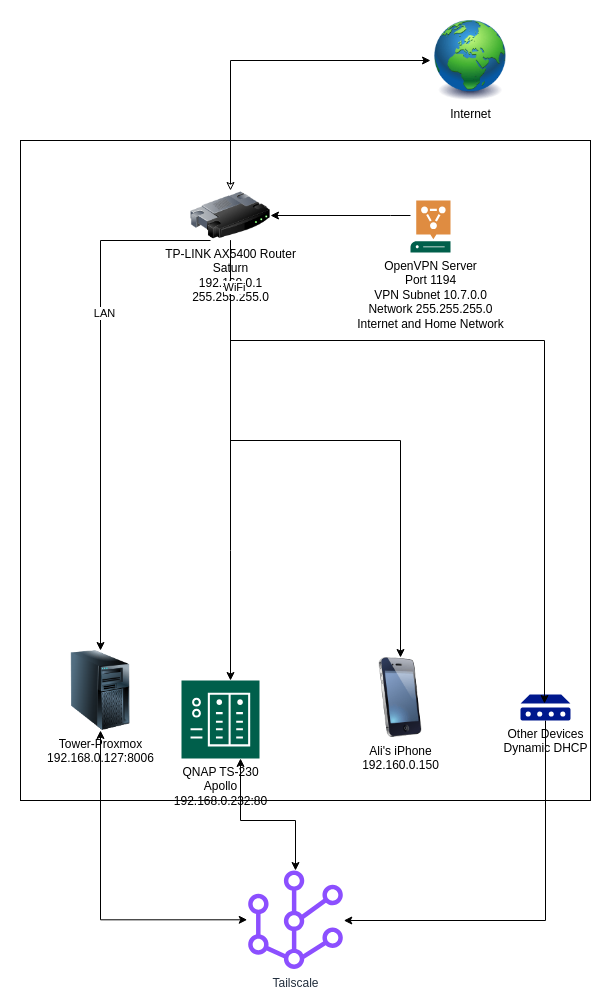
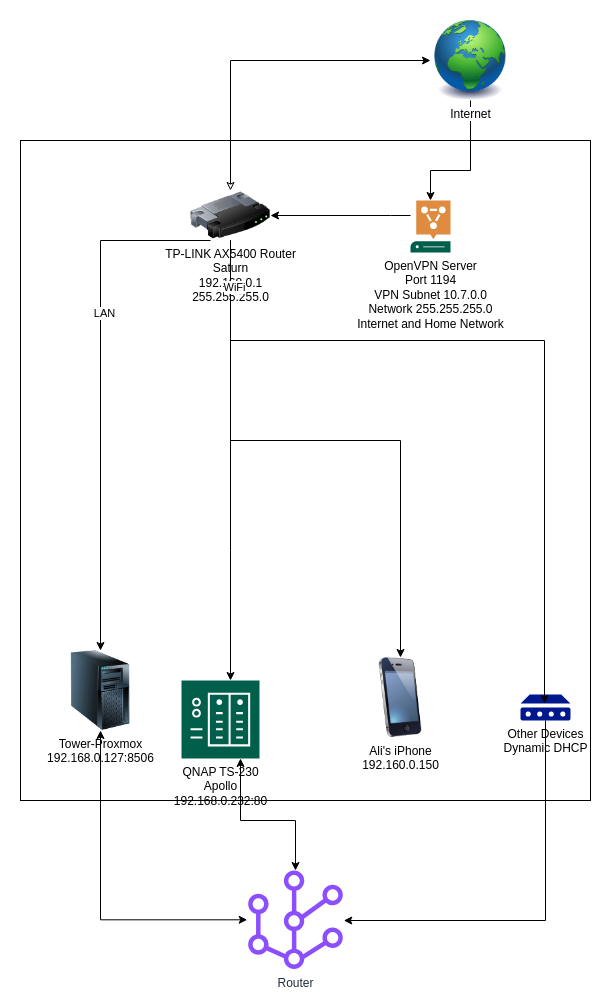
+ <mxCell id="9" style="edgeStyle=orthogonalEdgeStyle;rounded=0;orthogonalLoop=1;jettySize=auto;html=1;" edge="1" parent="1" source="11" target="19"><mxGeometry relative="1" as="geometry"><Array as="points"><mxPoint x="470" y="170" /><mxPoint x="430" y="170" /></Array></mxGeometry></mxCell>
- <mxCell id="6" value="&lt;div&gt;Tower-Proxmox&lt;br&gt;192.168.0.127:8006&lt;/div&gt;" style="image;html=1;image=img/lib/clip_art/computers/Server_Tower_128x128.png" vertex="1" parent="1"><mxGeometry x="60" y="650" width="80" height="80" as="geometry" /></mxCell>
+ <mxCell id="6" value="&lt;div&gt;Tower-Proxmox&lt;br&gt;192.168.0.127:8506&lt;/div&gt;" style="image;html=1;image=img/lib/clip_art/computers/Server_Tower_128x128.png" vertex="1" parent="1"><mxGeometry x="60" y="650" width="80" height="80" as="geometry" /></mxCell>
- <mxCell id="22" value="&lt;div&gt;Tailscale&lt;/div&gt;&lt;div&gt;&lt;br&gt;&lt;/div&gt;" style="sketch=0;outlineConnect=0;fontColor=#232F3E;gradientColor=none;fillColor=#8C4FFF;strokeColor=none;dashed=0;verticalLabelPosition=bottom;verticalAlign=top;align=center;html=1;fontSize=12;fontStyle=0;aspect=fixed;pointerEvents=1;shape=mxgraph.aws4.mesh;" vertex="1" parent="1"><mxGeometry x="245.11" y="870" width="99.78" height="98.5" as="geometry" /></mxCell>
+ <mxCell id="22" value="&lt;div&gt;Router&lt;/div&gt;&lt;div&gt;&lt;br&gt;&lt;/div&gt;" style="sketch=0;outlineConnect=0;fontColor=#232F3E;gradientColor=none;fillColor=#8C4FFF;strokeColor=none;dashed=0;verticalLabelPosition=bottom;verticalAlign=top;align=center;html=1;fontSize=12;fontStyle=0;aspect=fixed;pointerEvents=1;shape=mxgraph.aws4.mesh;" vertex="1" parent="1"><mxGeometry x="245.11" y="870" width="99.78" height="98.5" as="geometry" /></mxCell>
